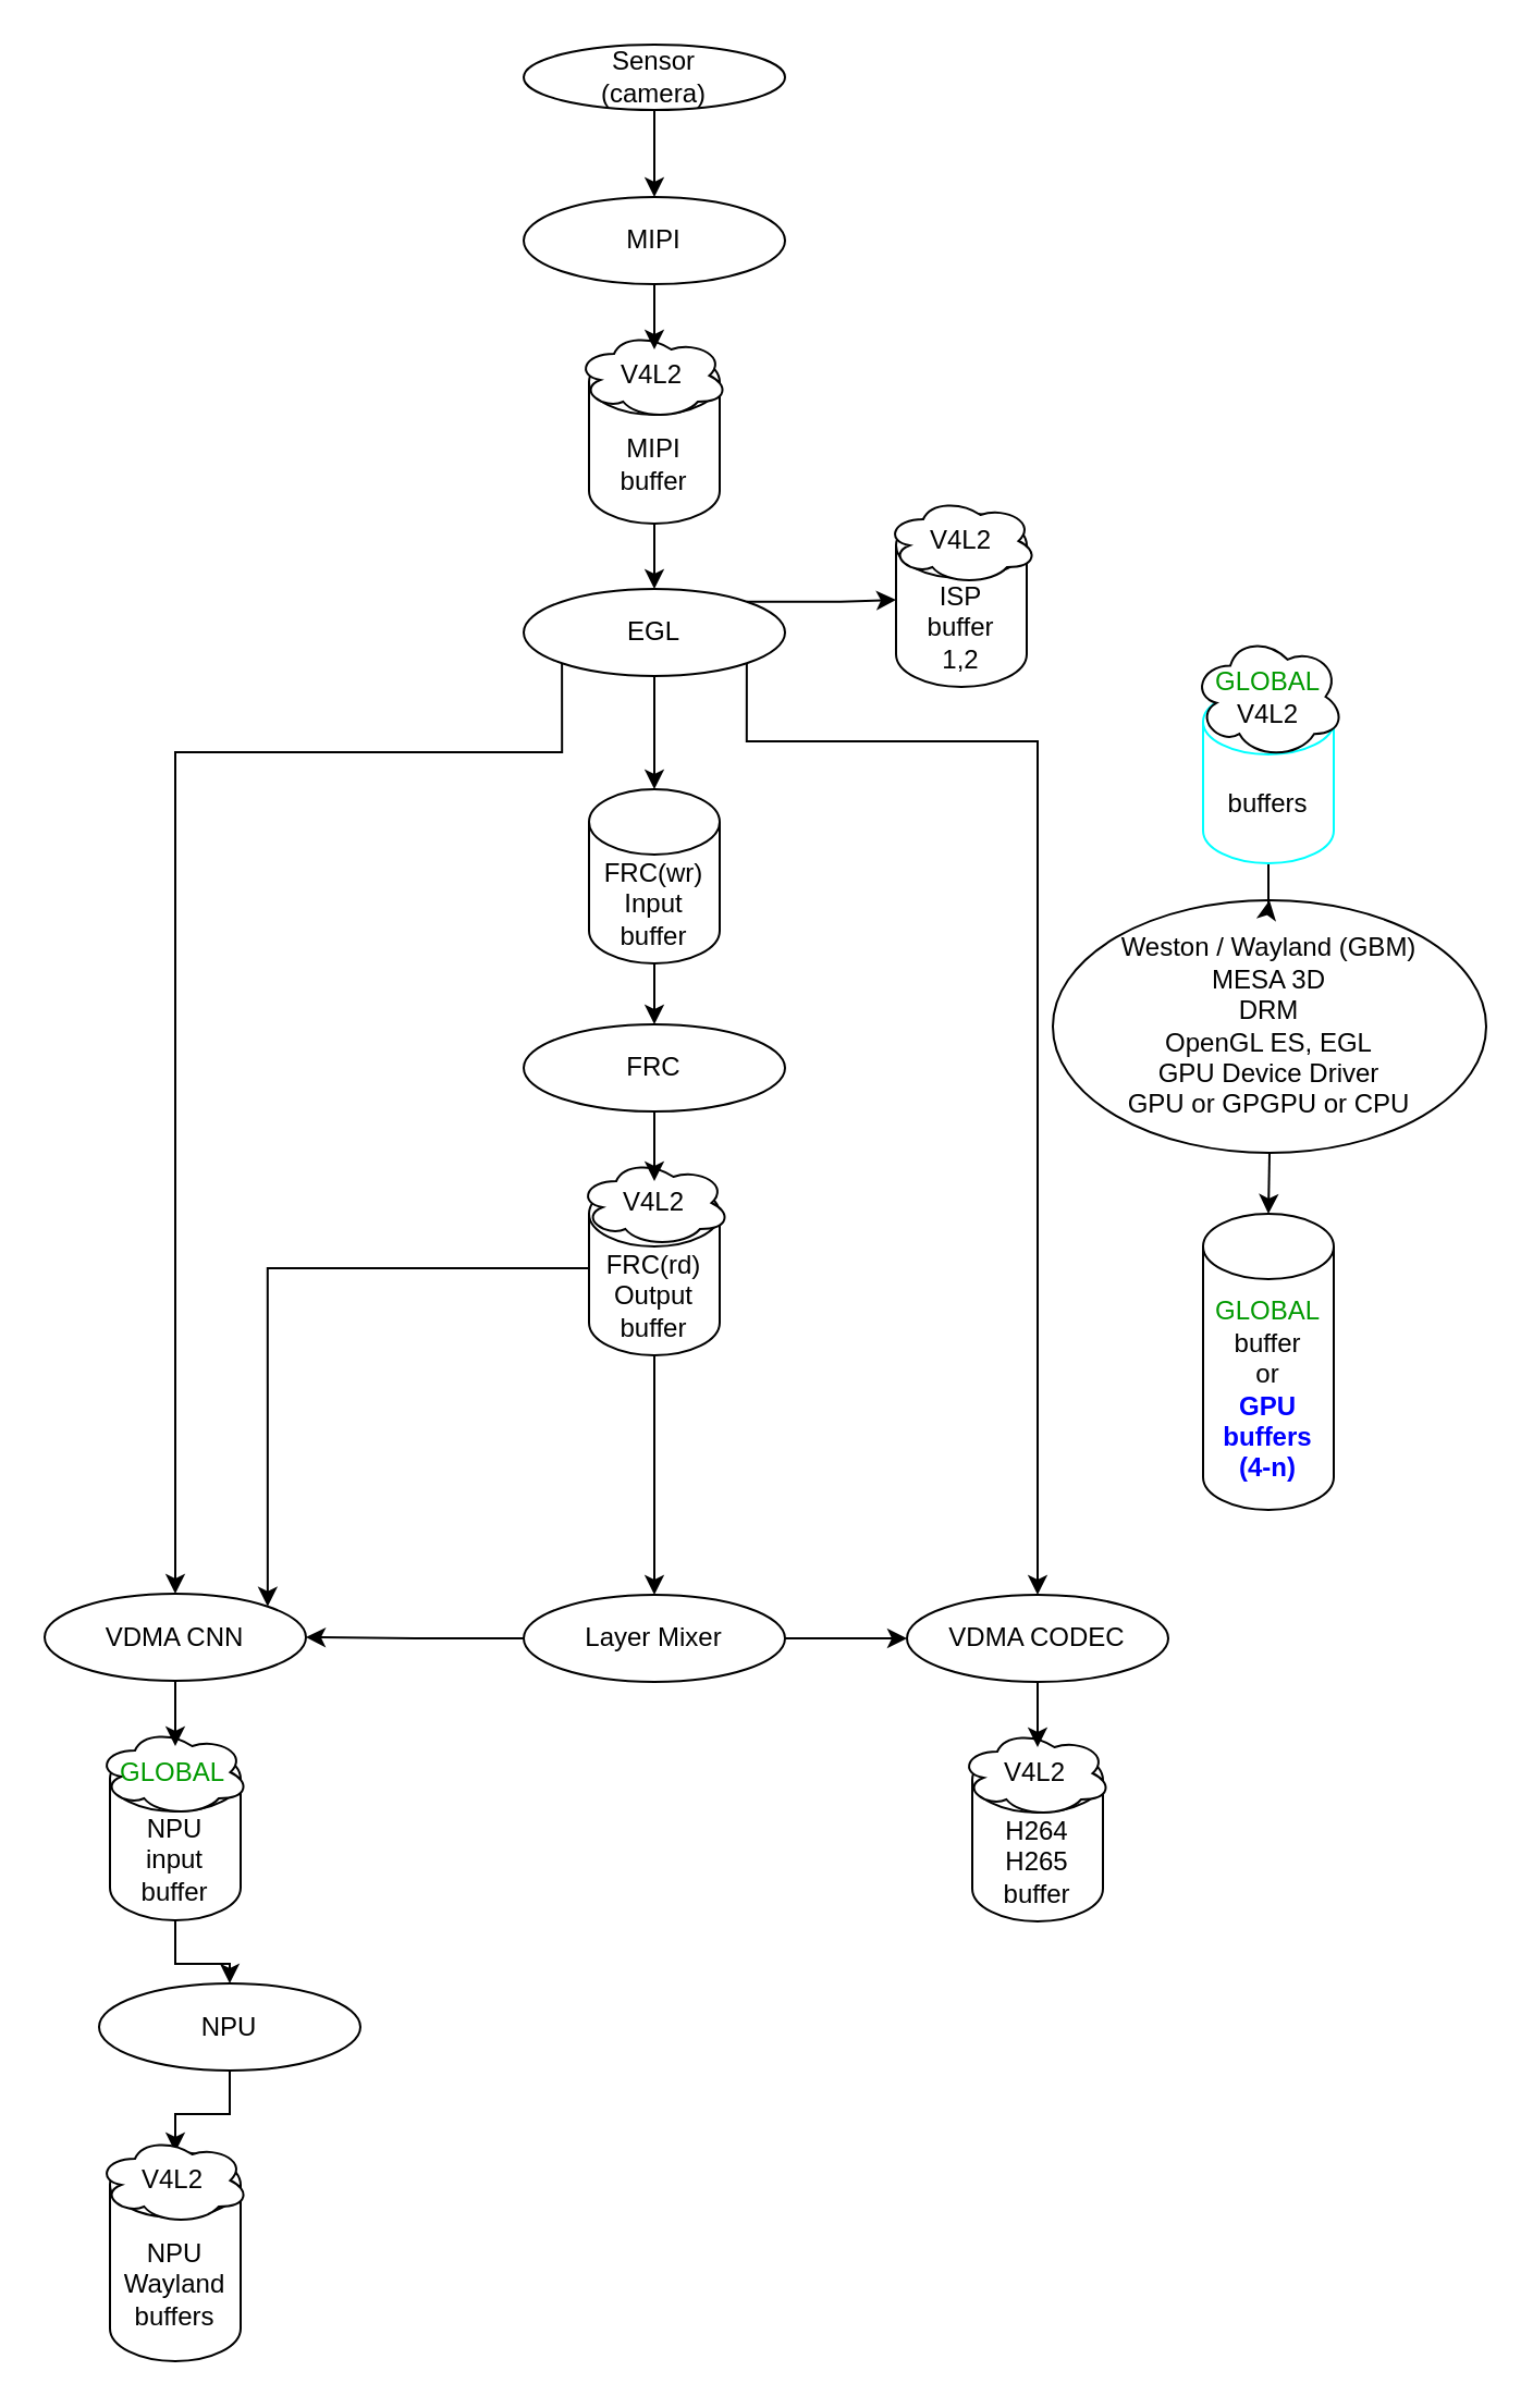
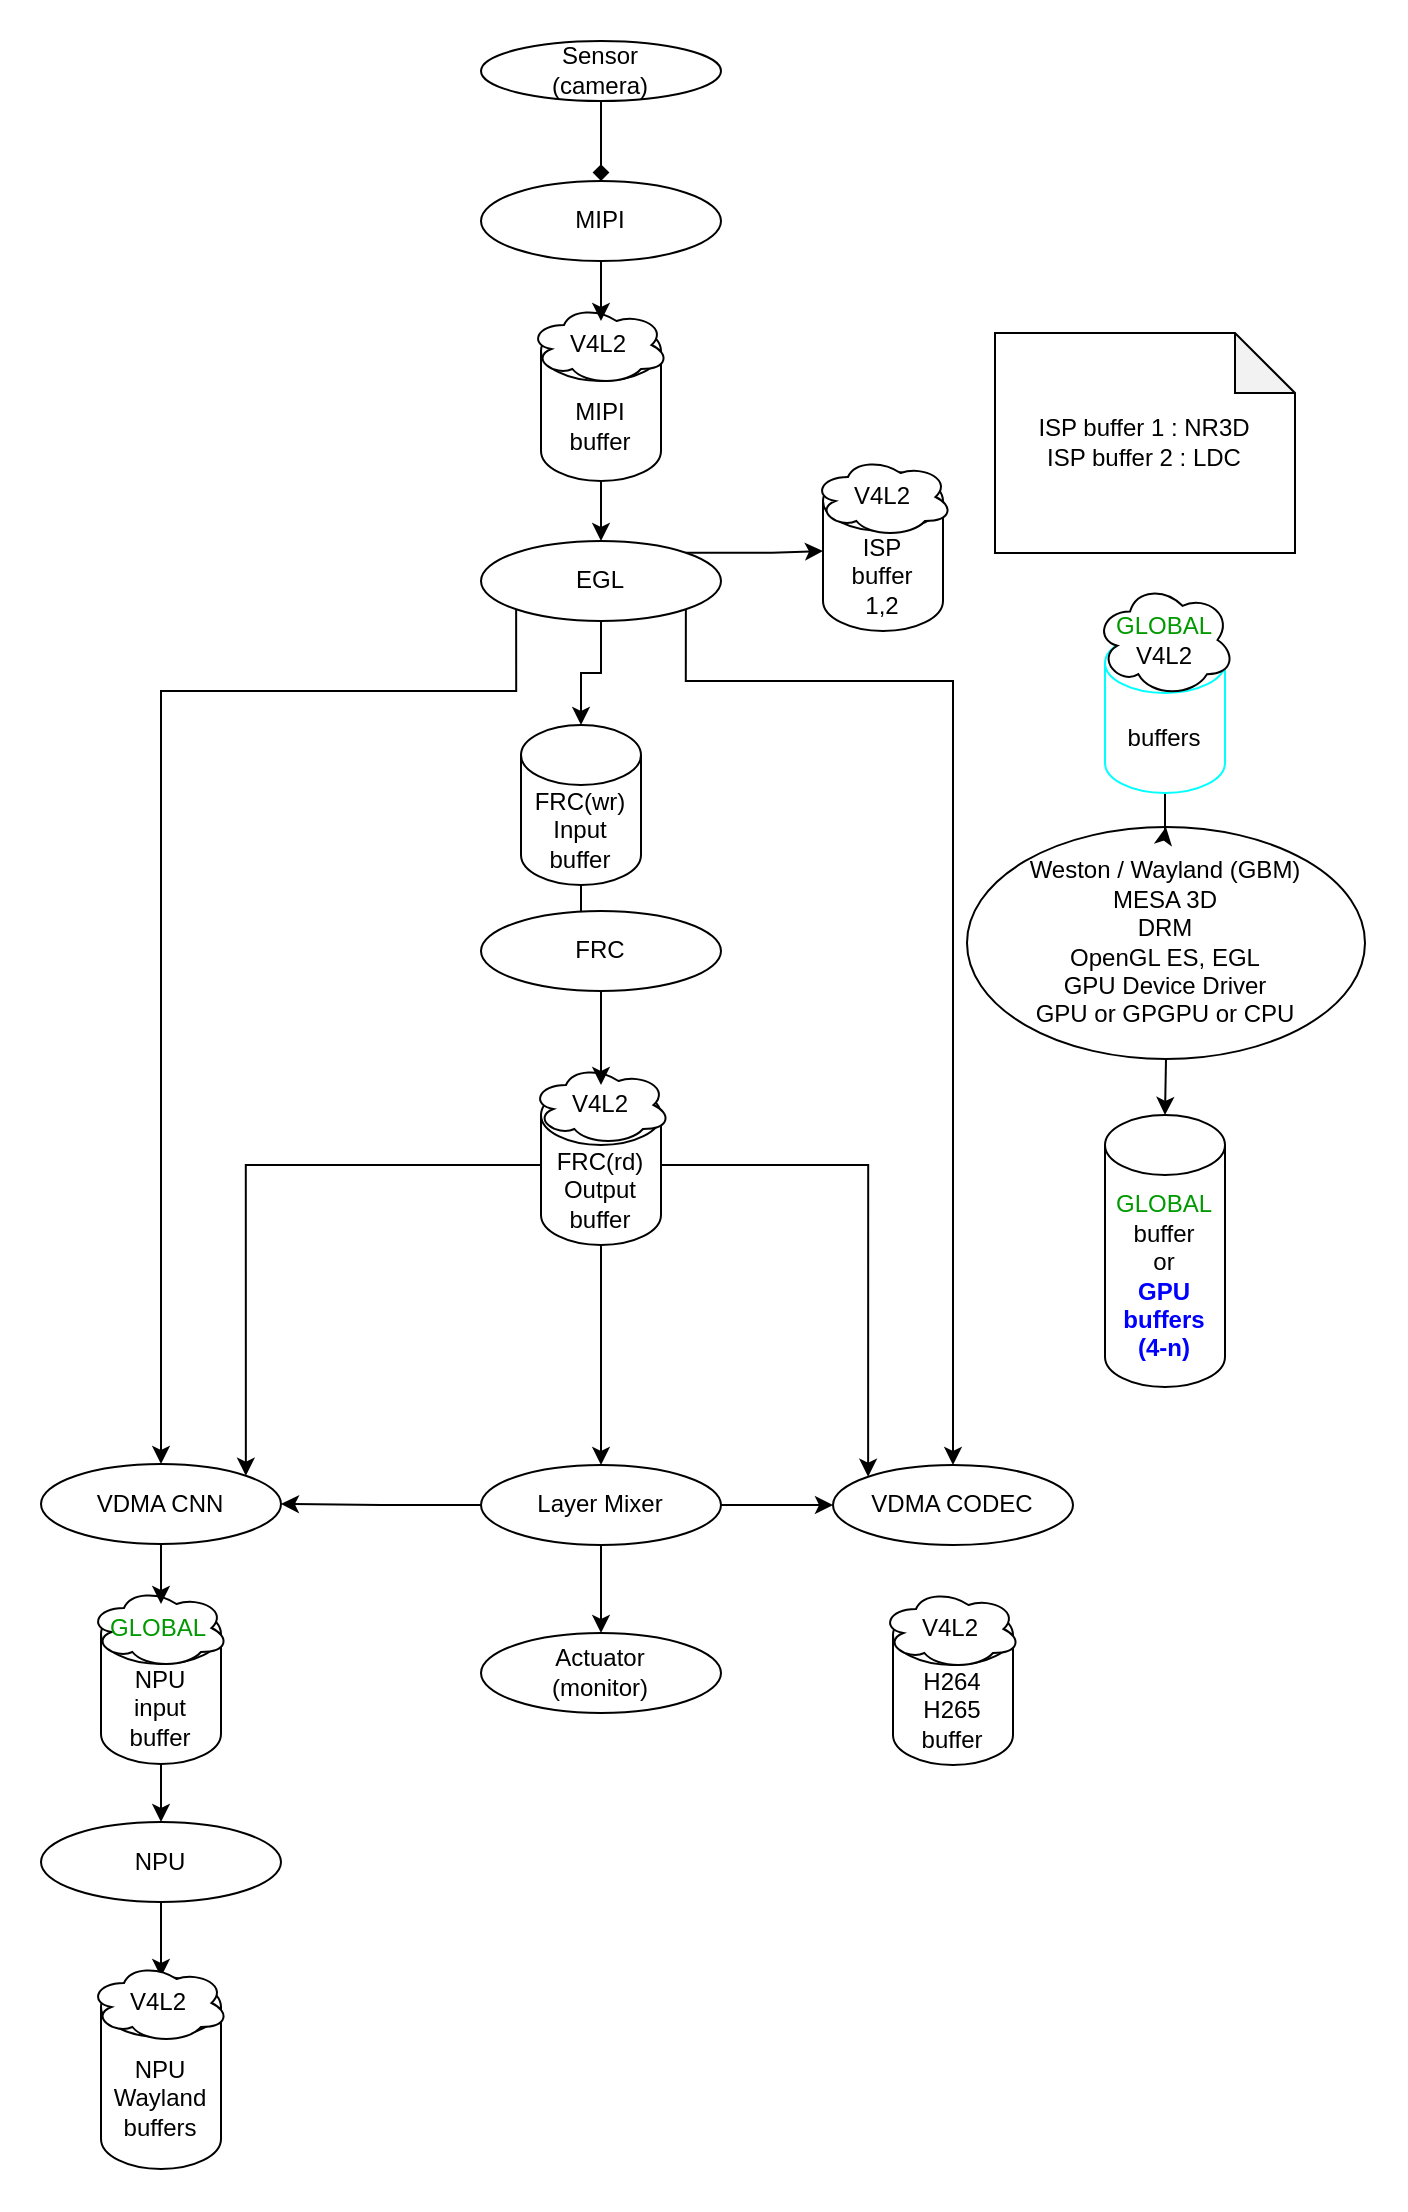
- <mxCell id="16" style="edgeStyle=orthogonalEdgeStyle;rounded=0;orthogonalLoop=1;jettySize=auto;html=1;exitX=0.5;exitY=1;exitDx=0;exitDy=0;entryX=0.5;entryY=0;entryDx=0;entryDy=0;" parent="1" source="17" target="2" edge="1"><mxGeometry relative="1" as="geometry" /></mxCell>
+ <mxCell id="16" style="edgeStyle=orthogonalEdgeStyle;rounded=0;orthogonalLoop=1;jettySize=auto;html=1;exitX=0.5;exitY=1;exitDx=0;exitDy=0;entryX=0.5;entryY=0;entryDx=0;entryDy=0;endArrow=diamond;" parent="1" source="17" target="2" edge="1"><mxGeometry relative="1" as="geometry" /></mxCell>
+ <mxCell id="33" value="ISP buffer 1 : NR3D&lt;br&gt;ISP buffer 2 : LDC" style="shape=note;whiteSpace=wrap;html=1;backgroundOutline=1;darkOpacity=0.05;" parent="1" vertex="1"><mxGeometry x="497" y="166" width="150" height="110" as="geometry" /></mxCell>
- <mxCell id="19" value="FRC(wr)&lt;br&gt;Input&lt;br&gt;buffer" style="shape=cylinder3;whiteSpace=wrap;html=1;boundedLbl=1;backgroundOutline=1;size=15;" parent="1" vertex="1"><mxGeometry x="270" y="362" width="60" height="80" as="geometry" /></mxCell>
+ <mxCell id="19" value="FRC(wr)&lt;br&gt;Input&lt;br&gt;buffer" style="shape=cylinder3;whiteSpace=wrap;html=1;boundedLbl=1;backgroundOutline=1;size=15;" parent="1" vertex="1"><mxGeometry x="260" y="362" width="60" height="80" as="geometry" /></mxCell>
- <mxCell id="20" value="FRC" style="ellipse;whiteSpace=wrap;html=1;" parent="1" vertex="1"><mxGeometry x="240" y="470" width="120" height="40" as="geometry" /></mxCell>
+ <mxCell id="20" value="FRC" style="ellipse;whiteSpace=wrap;html=1;" parent="1" vertex="1"><mxGeometry x="240" y="455" width="120" height="40" as="geometry" /></mxCell>
+ <mxCell id="22" style="edgeStyle=orthogonalEdgeStyle;rounded=0;orthogonalLoop=1;jettySize=auto;html=1;exitX=1;exitY=0.5;exitDx=0;exitDy=0;exitPerimeter=0;entryX=0;entryY=0;entryDx=0;entryDy=0;" parent="1" source="24" target="41" edge="1"><mxGeometry relative="1" as="geometry" /></mxCell>
- <mxCell id="40" style="edgeStyle=orthogonalEdgeStyle;rounded=0;orthogonalLoop=1;jettySize=auto;html=1;exitX=0.5;exitY=1;exitDx=0;exitDy=0;entryX=0.5;entryY=0;entryDx=0;entryDy=0;entryPerimeter=0;" parent="1" source="41" target="38" edge="1"><mxGeometry relative="1" as="geometry" /></mxCell>
+ <mxCell id="34" value="" style="edgeStyle=orthogonalEdgeStyle;rounded=0;orthogonalLoop=1;jettySize=auto;html=1;" parent="1" source="37" target="25" edge="1"><mxGeometry relative="1" as="geometry" /></mxCell>
+ <mxCell id="25" value="Actuator&lt;br&gt;(monitor)" style="ellipse;whiteSpace=wrap;html=1;" parent="1" vertex="1"><mxGeometry x="240" y="816" width="120" height="40" as="geometry" /></mxCell>
- <mxCell id="45" value="NPU" style="ellipse;whiteSpace=wrap;html=1;" parent="1" vertex="1"><mxGeometry x="45" y="910.5" width="120" height="40" as="geometry" /></mxCell>
+ <mxCell id="45" value="NPU" style="ellipse;whiteSpace=wrap;html=1;" parent="1" vertex="1"><mxGeometry x="20" y="910.5" width="120" height="40" as="geometry" /></mxCell>
